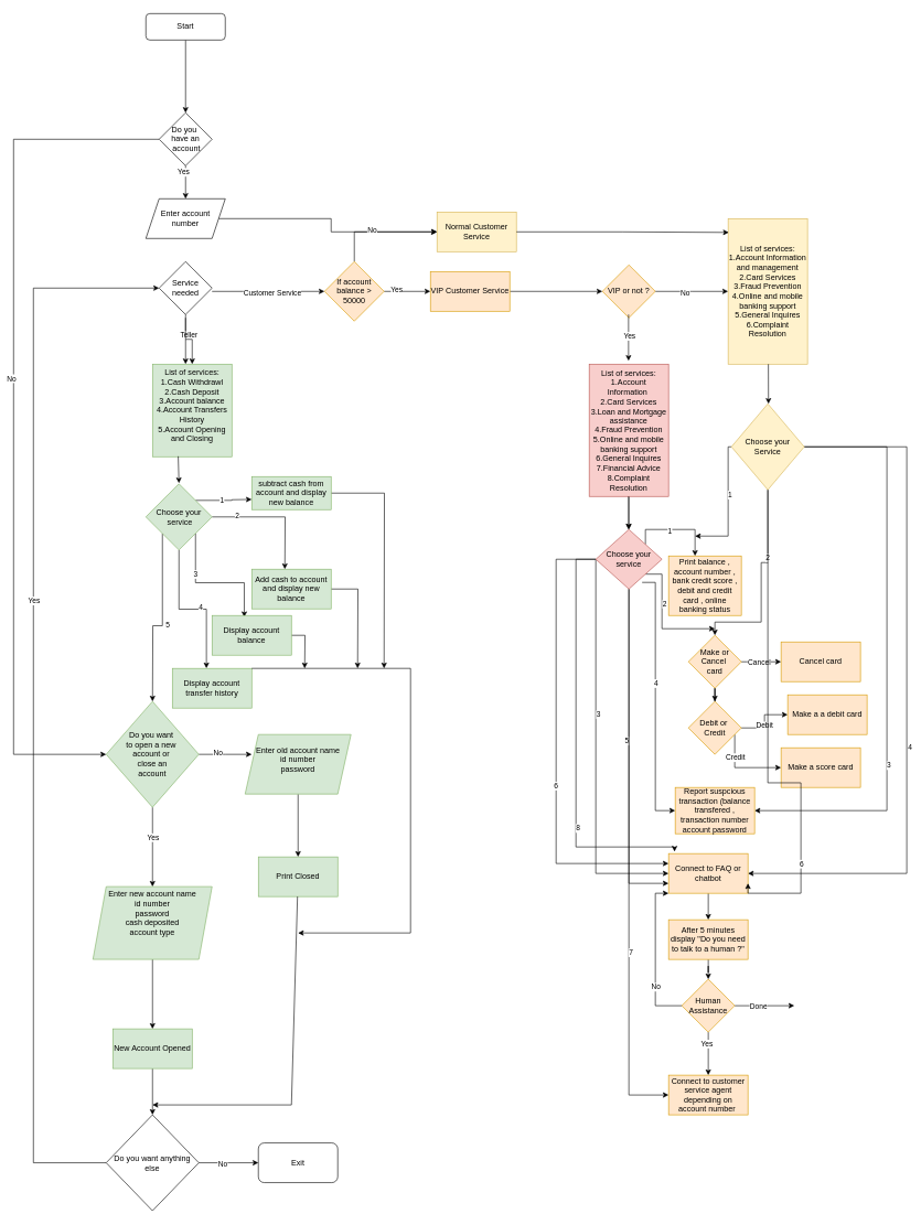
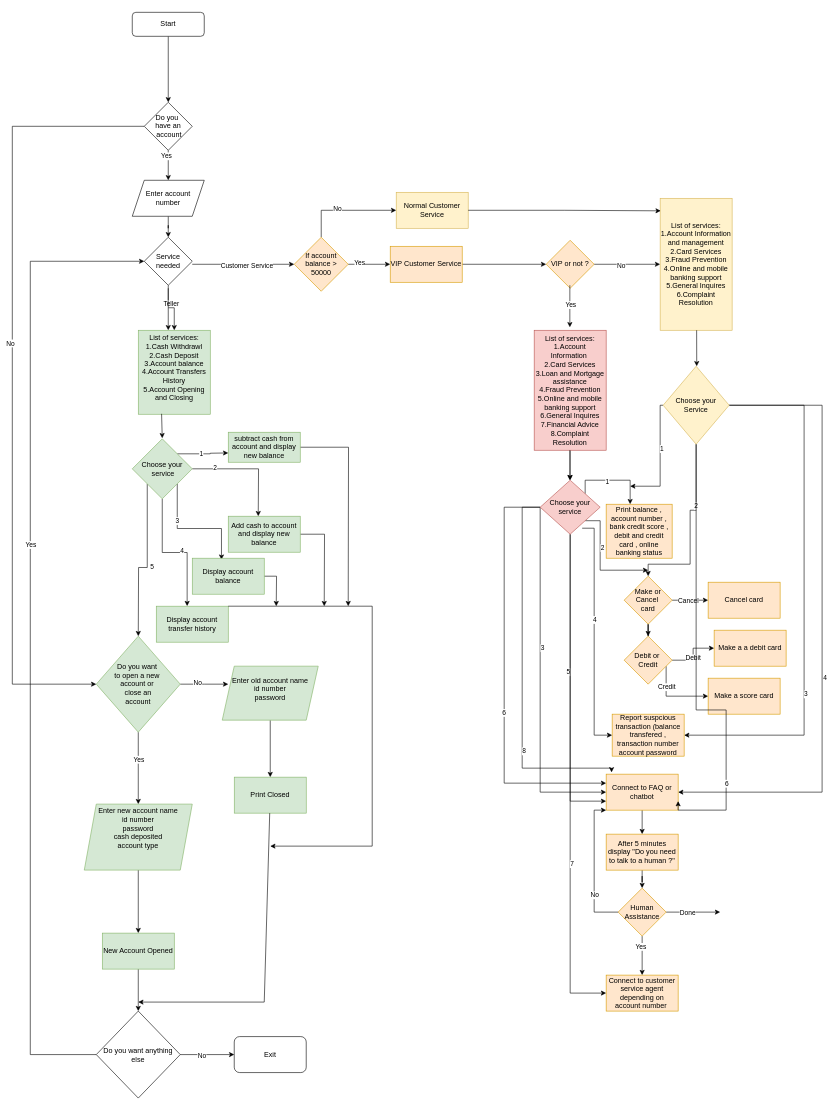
- <mxCell id="107" style="edgeStyle=orthogonalEdgeStyle;rounded=0;orthogonalLoop=1;jettySize=auto;html=1;" parent="1" source="108" target="118" edge="1"><mxGeometry relative="1" as="geometry"><mxPoint x="280" y="410" as="targetPoint" /></mxGeometry></mxCell>
+ <mxCell id="107" style="edgeStyle=orthogonalEdgeStyle;rounded=0;orthogonalLoop=1;jettySize=auto;html=1;entryX=0.5;entryY=0;entryDx=0;entryDy=0;" parent="1" source="108" target="121" edge="1"><mxGeometry relative="1" as="geometry"><mxPoint x="280" y="410" as="targetPoint" /></mxGeometry></mxCell>
